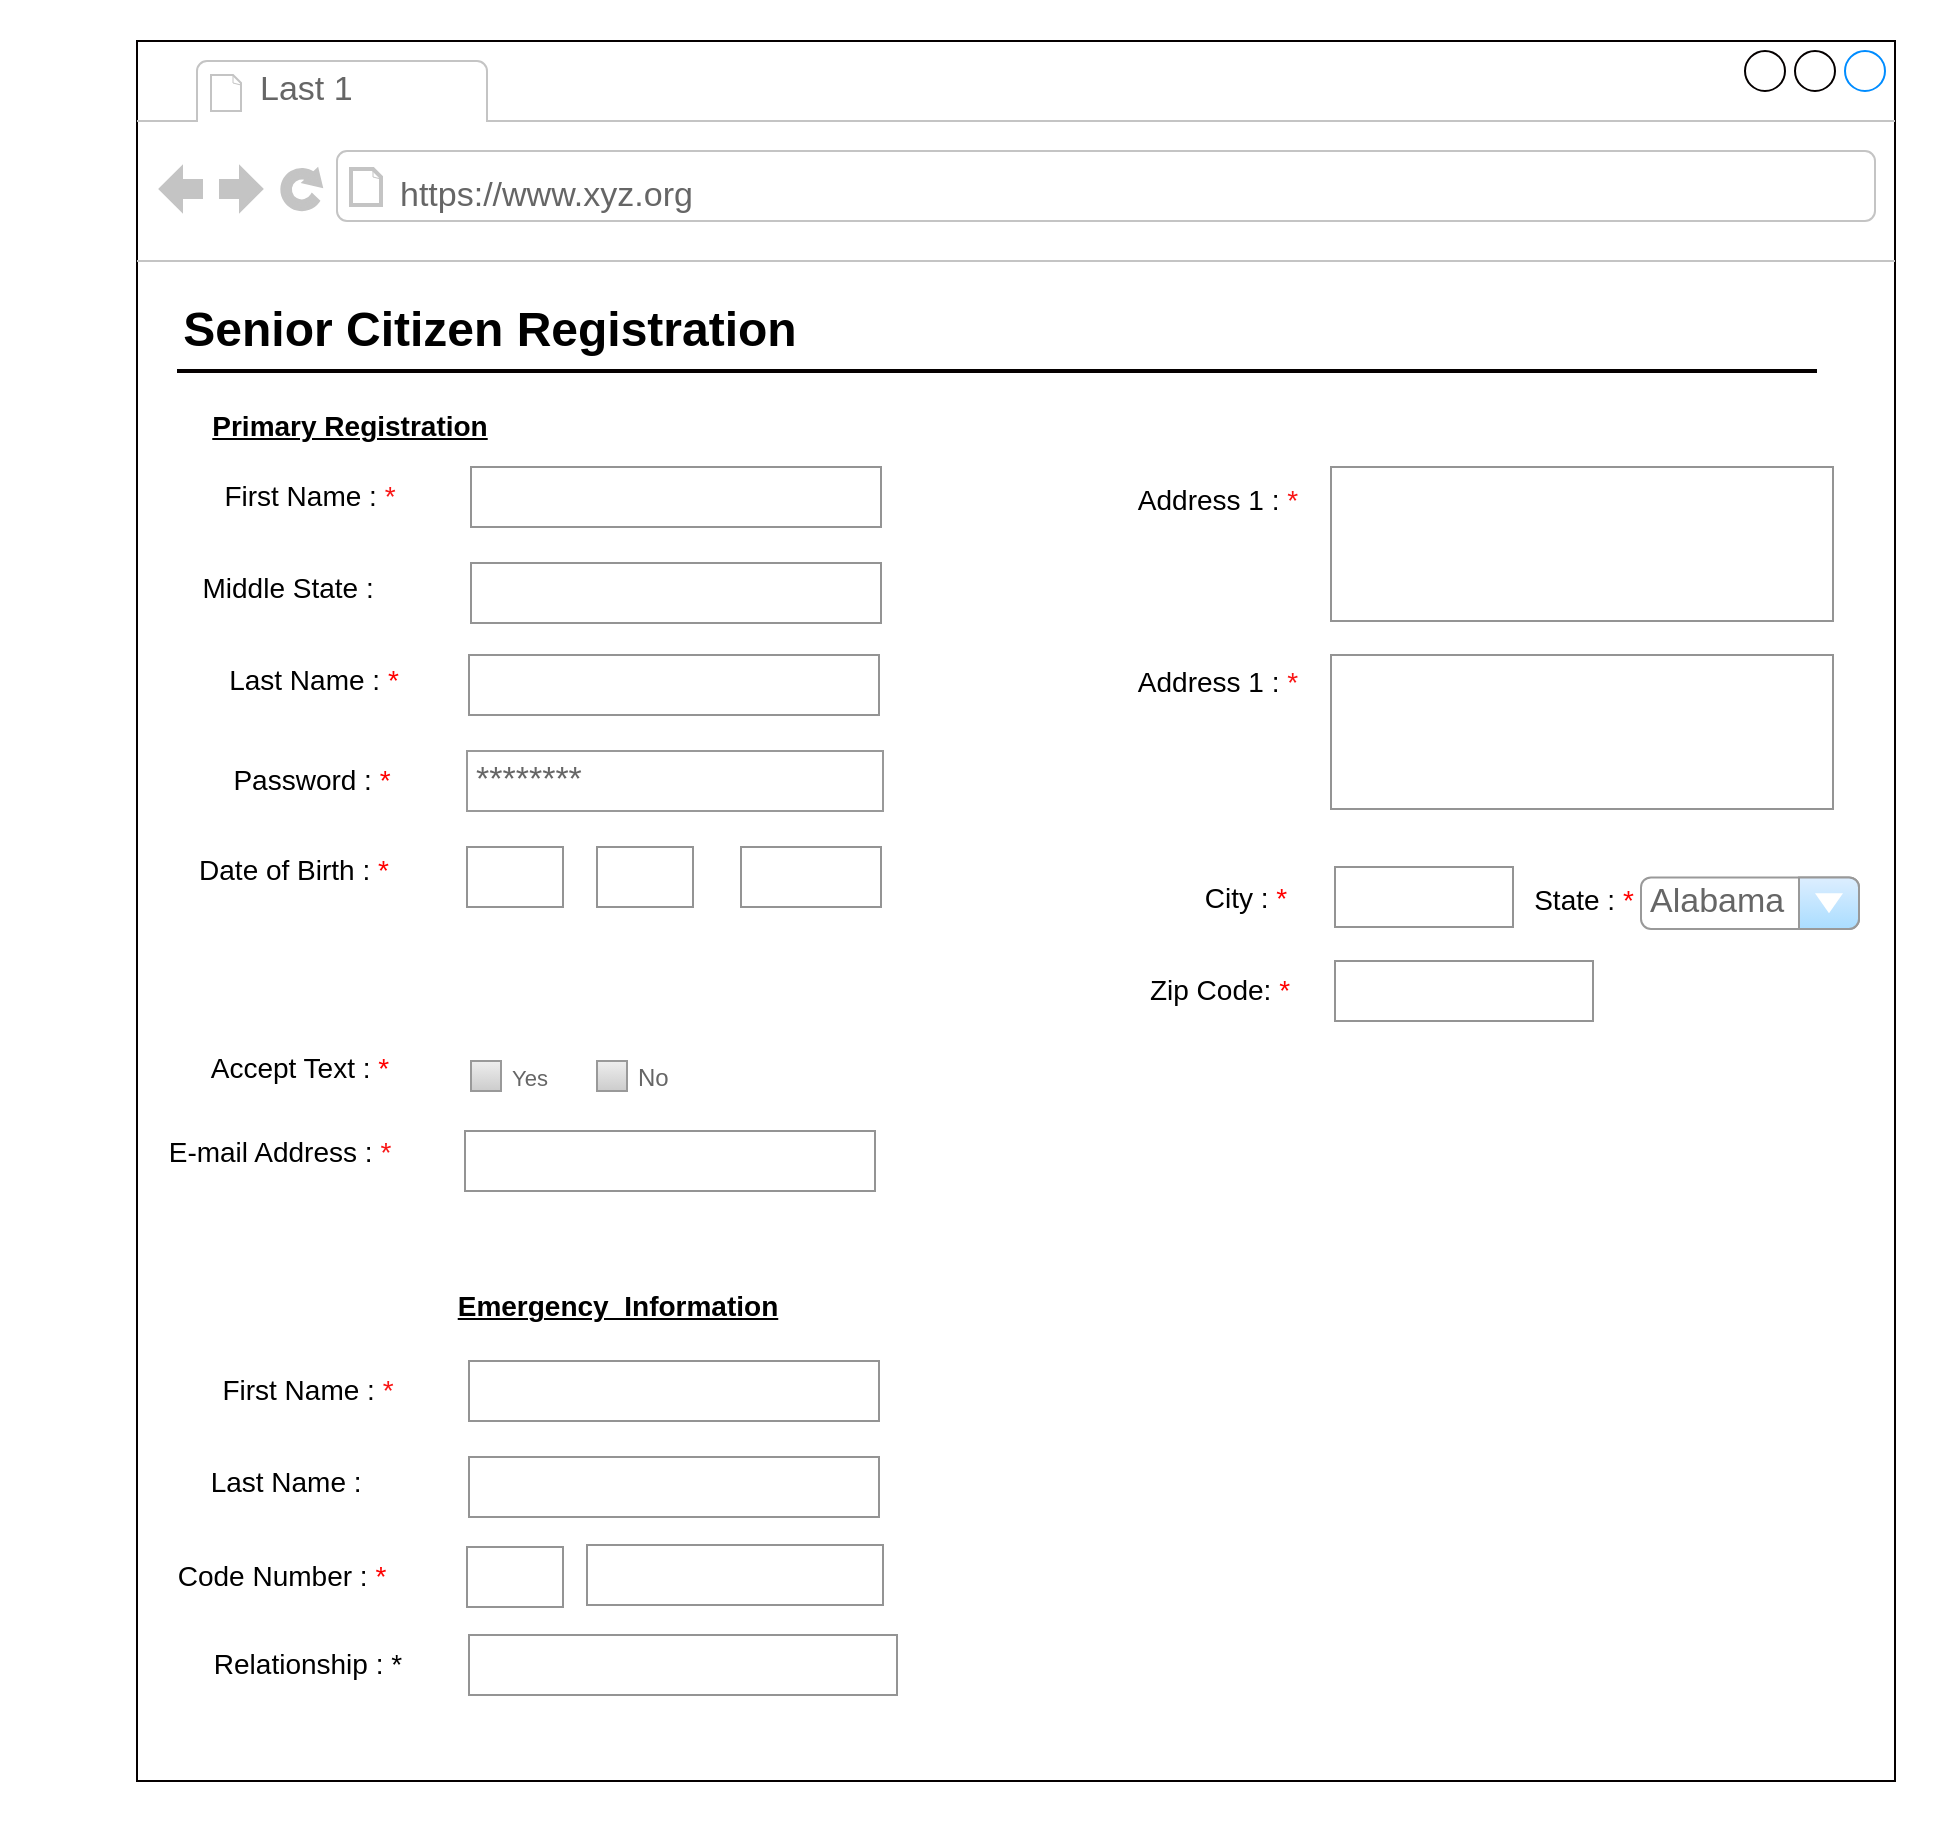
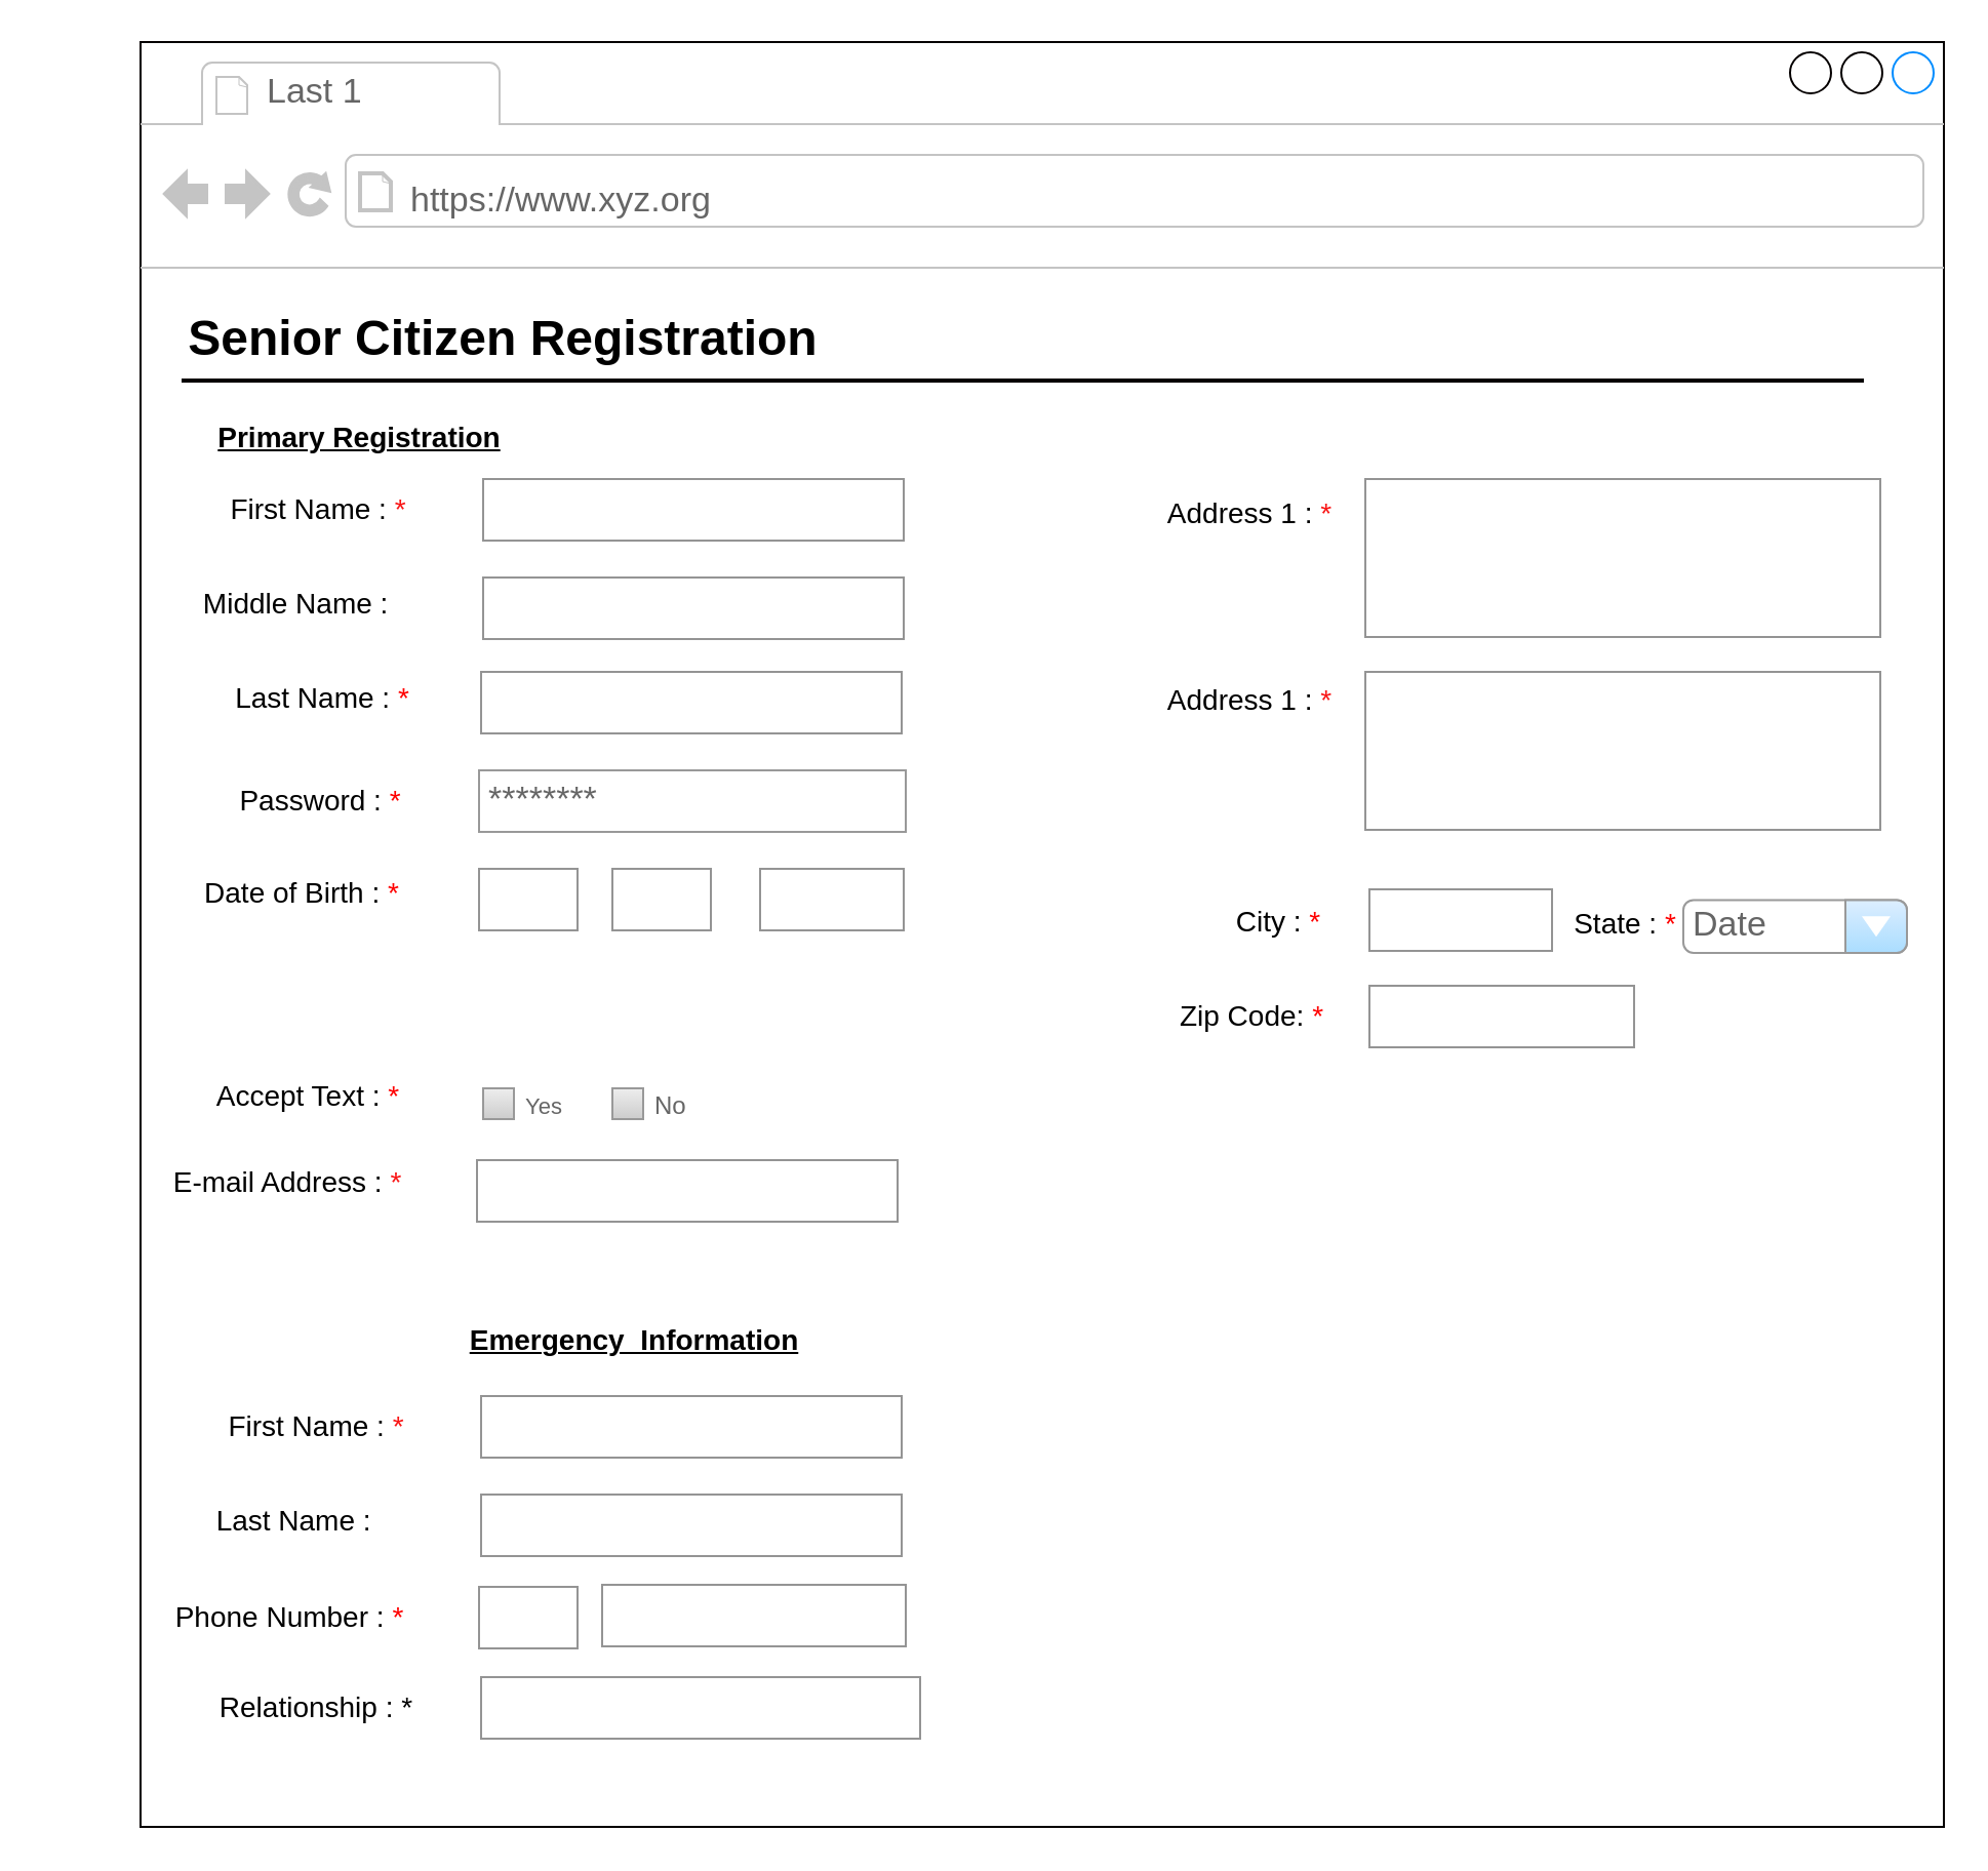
- <mxCell id="8" value="&lt;font style=&quot;font-size: 14px;&quot;&gt;Middle State :&amp;nbsp;&lt;/font&gt;" style="text;html=1;strokeColor=none;fillColor=none;align=center;verticalAlign=middle;whiteSpace=wrap;rounded=0;" vertex="1" parent="2"><mxGeometry x="-42" y="259" width="240" height="30" as="geometry" /></mxCell>
+ <mxCell id="8" value="&lt;font style=&quot;font-size: 14px;&quot;&gt;Middle Name :&amp;nbsp;&lt;/font&gt;" style="text;html=1;strokeColor=none;fillColor=none;align=center;verticalAlign=middle;whiteSpace=wrap;rounded=0;" vertex="1" parent="2"><mxGeometry x="-42" y="259" width="240" height="30" as="geometry" /></mxCell>
- <mxCell id="21" value="Alabama" style="strokeWidth=1;shadow=0;dashed=0;align=center;html=1;shape=mxgraph.mockup.forms.comboBox;strokeColor=#999999;fillColor=#ddeeff;align=left;fillColor2=#aaddff;mainText=;fontColor=#666666;fontSize=17;spacingLeft=3;" vertex="1" parent="2"><mxGeometry x="752" y="418.2" width="109" height="25.8" as="geometry" /></mxCell>
+ <mxCell id="21" value="Date" style="strokeWidth=1;shadow=0;dashed=0;align=center;html=1;shape=mxgraph.mockup.forms.comboBox;strokeColor=#999999;fillColor=#ddeeff;align=left;fillColor2=#aaddff;mainText=;fontColor=#666666;fontSize=17;spacingLeft=3;" vertex="1" parent="2"><mxGeometry x="752" y="418.2" width="109" height="25.8" as="geometry" /></mxCell>
- <mxCell id="30" value="&lt;span style=&quot;font-size: 14px;&quot;&gt;Code Number :&amp;nbsp;&lt;/span&gt;&lt;span style=&quot;color: rgb(255, 0, 0); font-size: 14px;&quot;&gt;*&lt;/span&gt;" style="text;html=1;strokeColor=none;fillColor=none;align=center;verticalAlign=middle;whiteSpace=wrap;rounded=0;" vertex="1" parent="2"><mxGeometry x="-47" y="753" width="240" height="30" as="geometry" /></mxCell>
+ <mxCell id="30" value="&lt;span style=&quot;font-size: 14px;&quot;&gt;Phone Number :&amp;nbsp;&lt;/span&gt;&lt;span style=&quot;color: rgb(255, 0, 0); font-size: 14px;&quot;&gt;*&lt;/span&gt;" style="text;html=1;strokeColor=none;fillColor=none;align=center;verticalAlign=middle;whiteSpace=wrap;rounded=0;" vertex="1" parent="2"><mxGeometry x="-47" y="753" width="240" height="30" as="geometry" /></mxCell>
